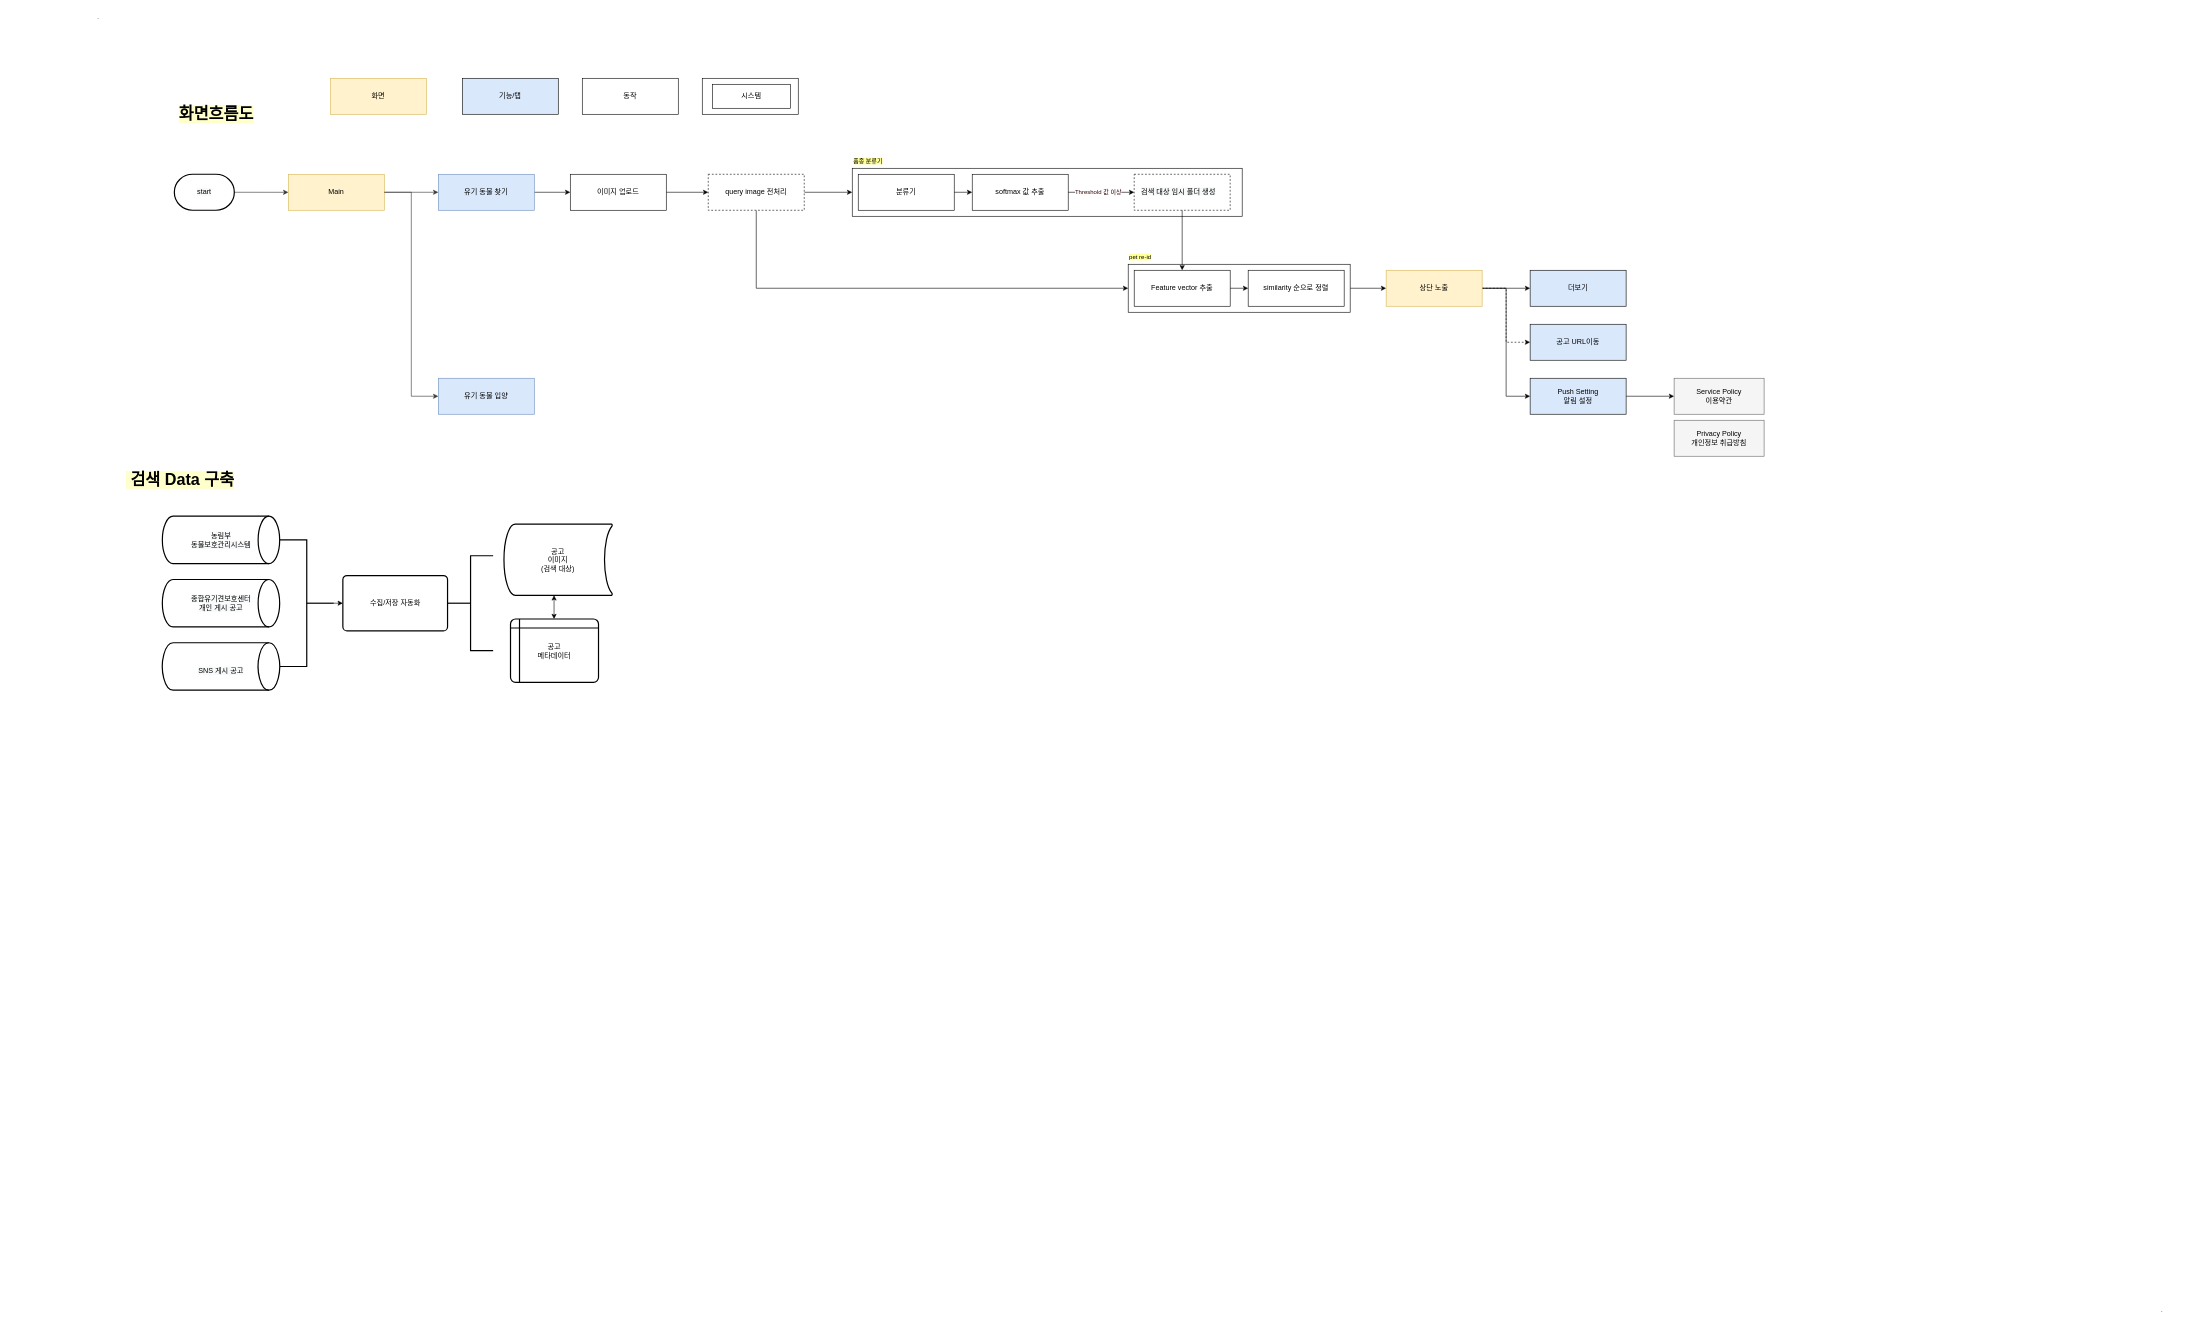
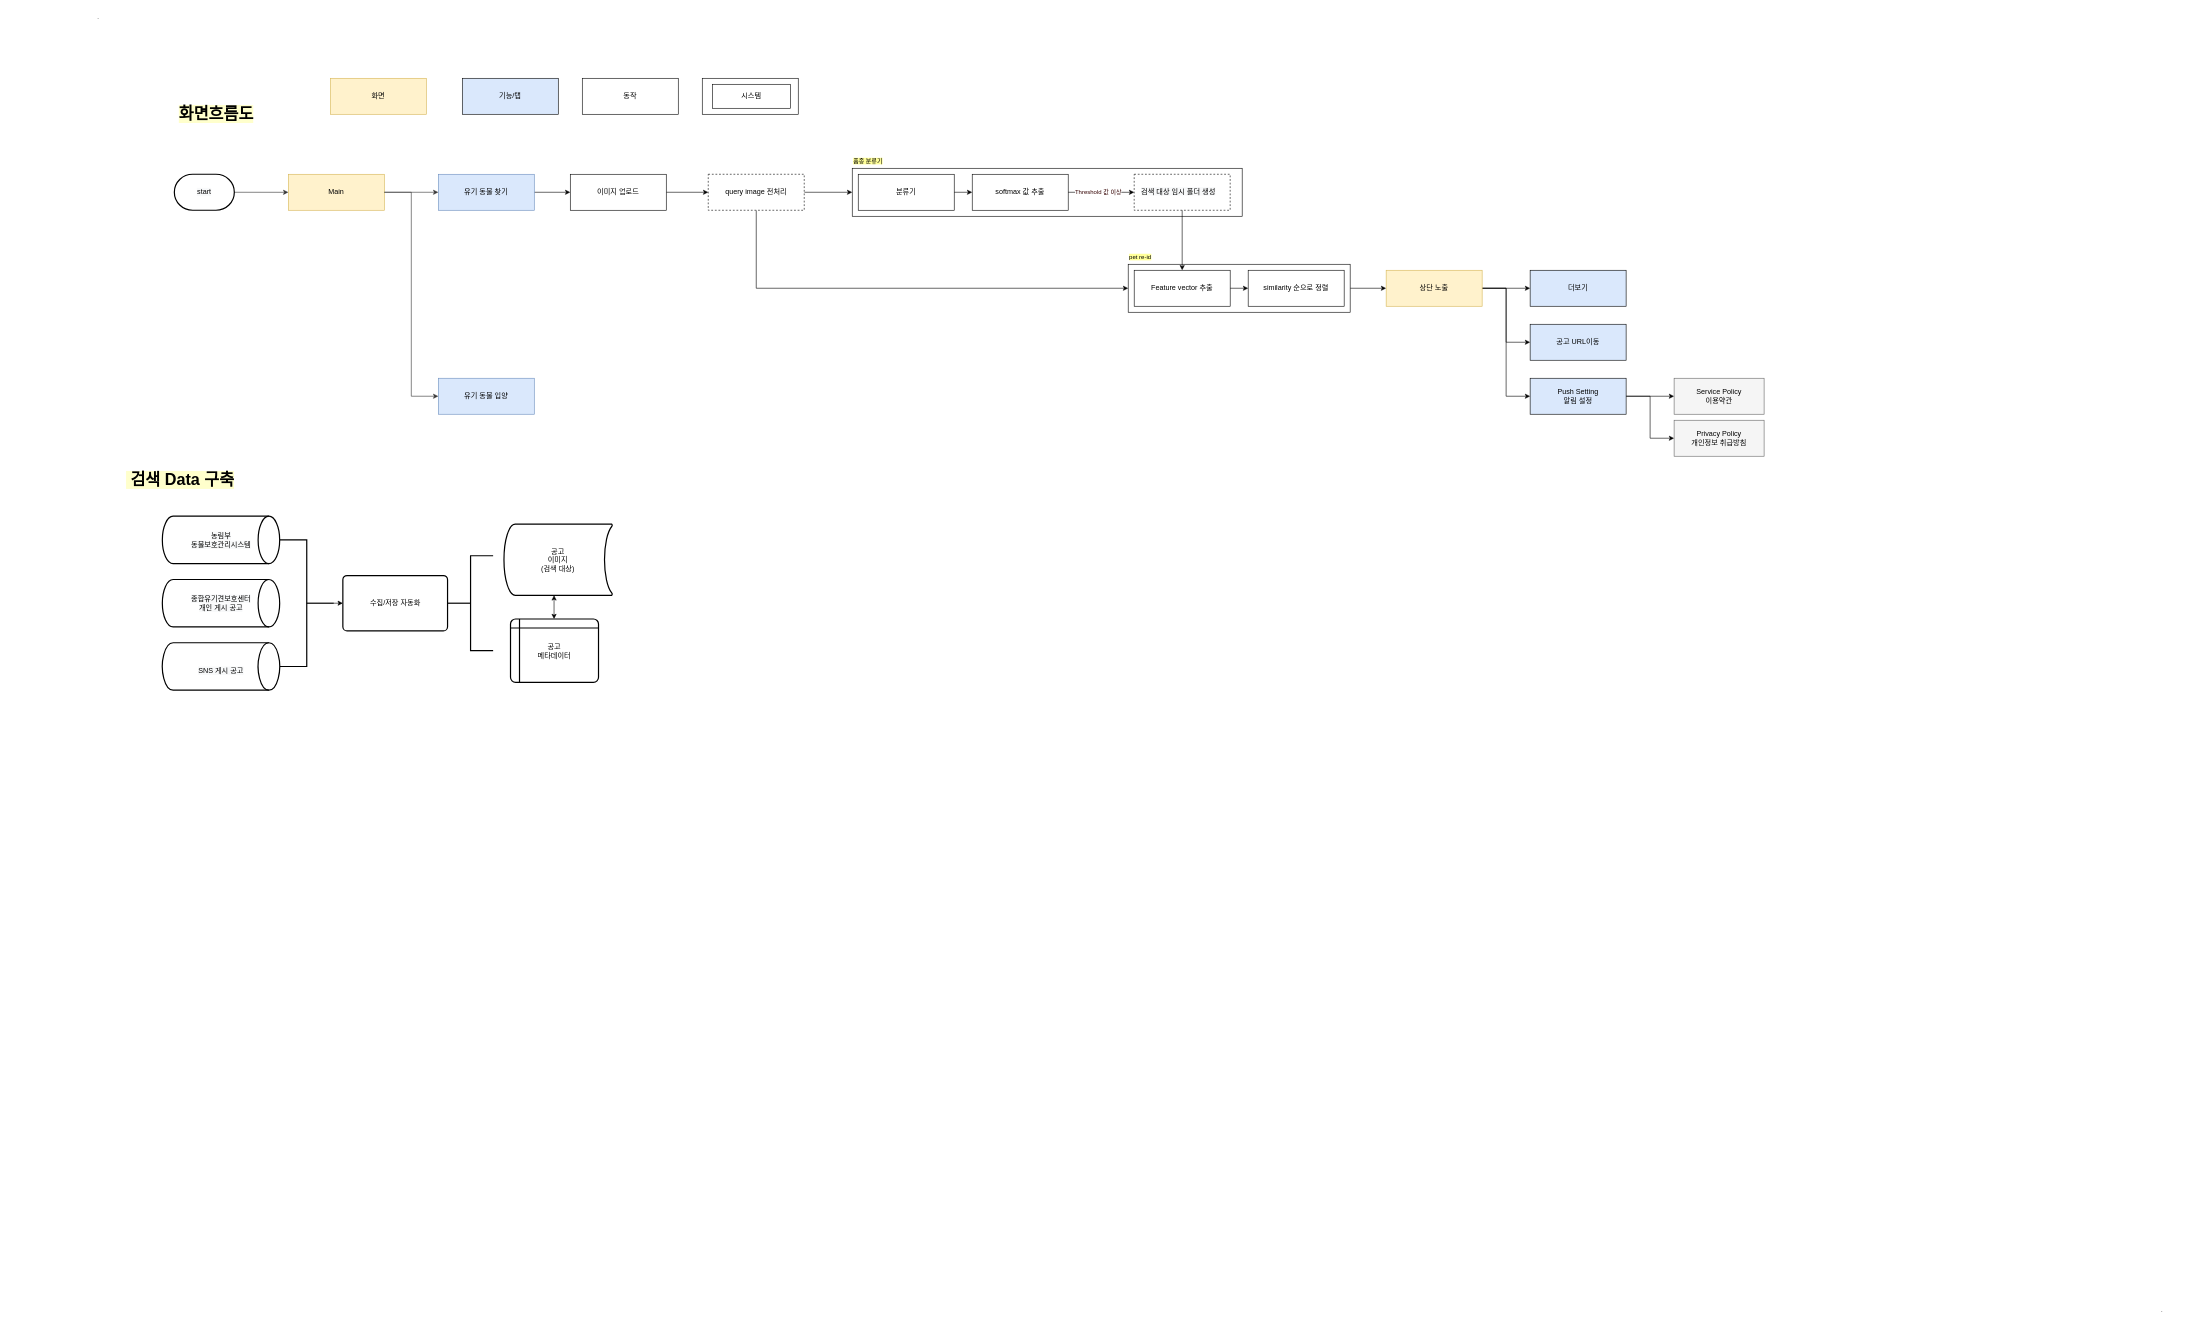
- <mxCell id="35" style="edgeStyle=orthogonalEdgeStyle;rounded=0;orthogonalLoop=1;jettySize=auto;html=1;exitX=1;exitY=0.5;exitDx=0;exitDy=0;entryX=0;entryY=0.5;entryDx=0;entryDy=0;dashed=1;" parent="1" source="36" target="38" edge="1"><mxGeometry relative="1" as="geometry" /></mxCell>
+ <mxCell id="35" style="edgeStyle=orthogonalEdgeStyle;rounded=0;orthogonalLoop=1;jettySize=auto;html=1;exitX=1;exitY=0.5;exitDx=0;exitDy=0;entryX=0;entryY=0.5;entryDx=0;entryDy=0;" parent="1" source="36" target="38" edge="1"><mxGeometry relative="1" as="geometry" /></mxCell>
+ <mxCell id="40" style="edgeStyle=orthogonalEdgeStyle;rounded=0;orthogonalLoop=1;jettySize=auto;html=1;entryX=0;entryY=0.5;entryDx=0;entryDy=0;" parent="1" source="41" target="43" edge="1"><mxGeometry relative="1" as="geometry" /></mxCell>
